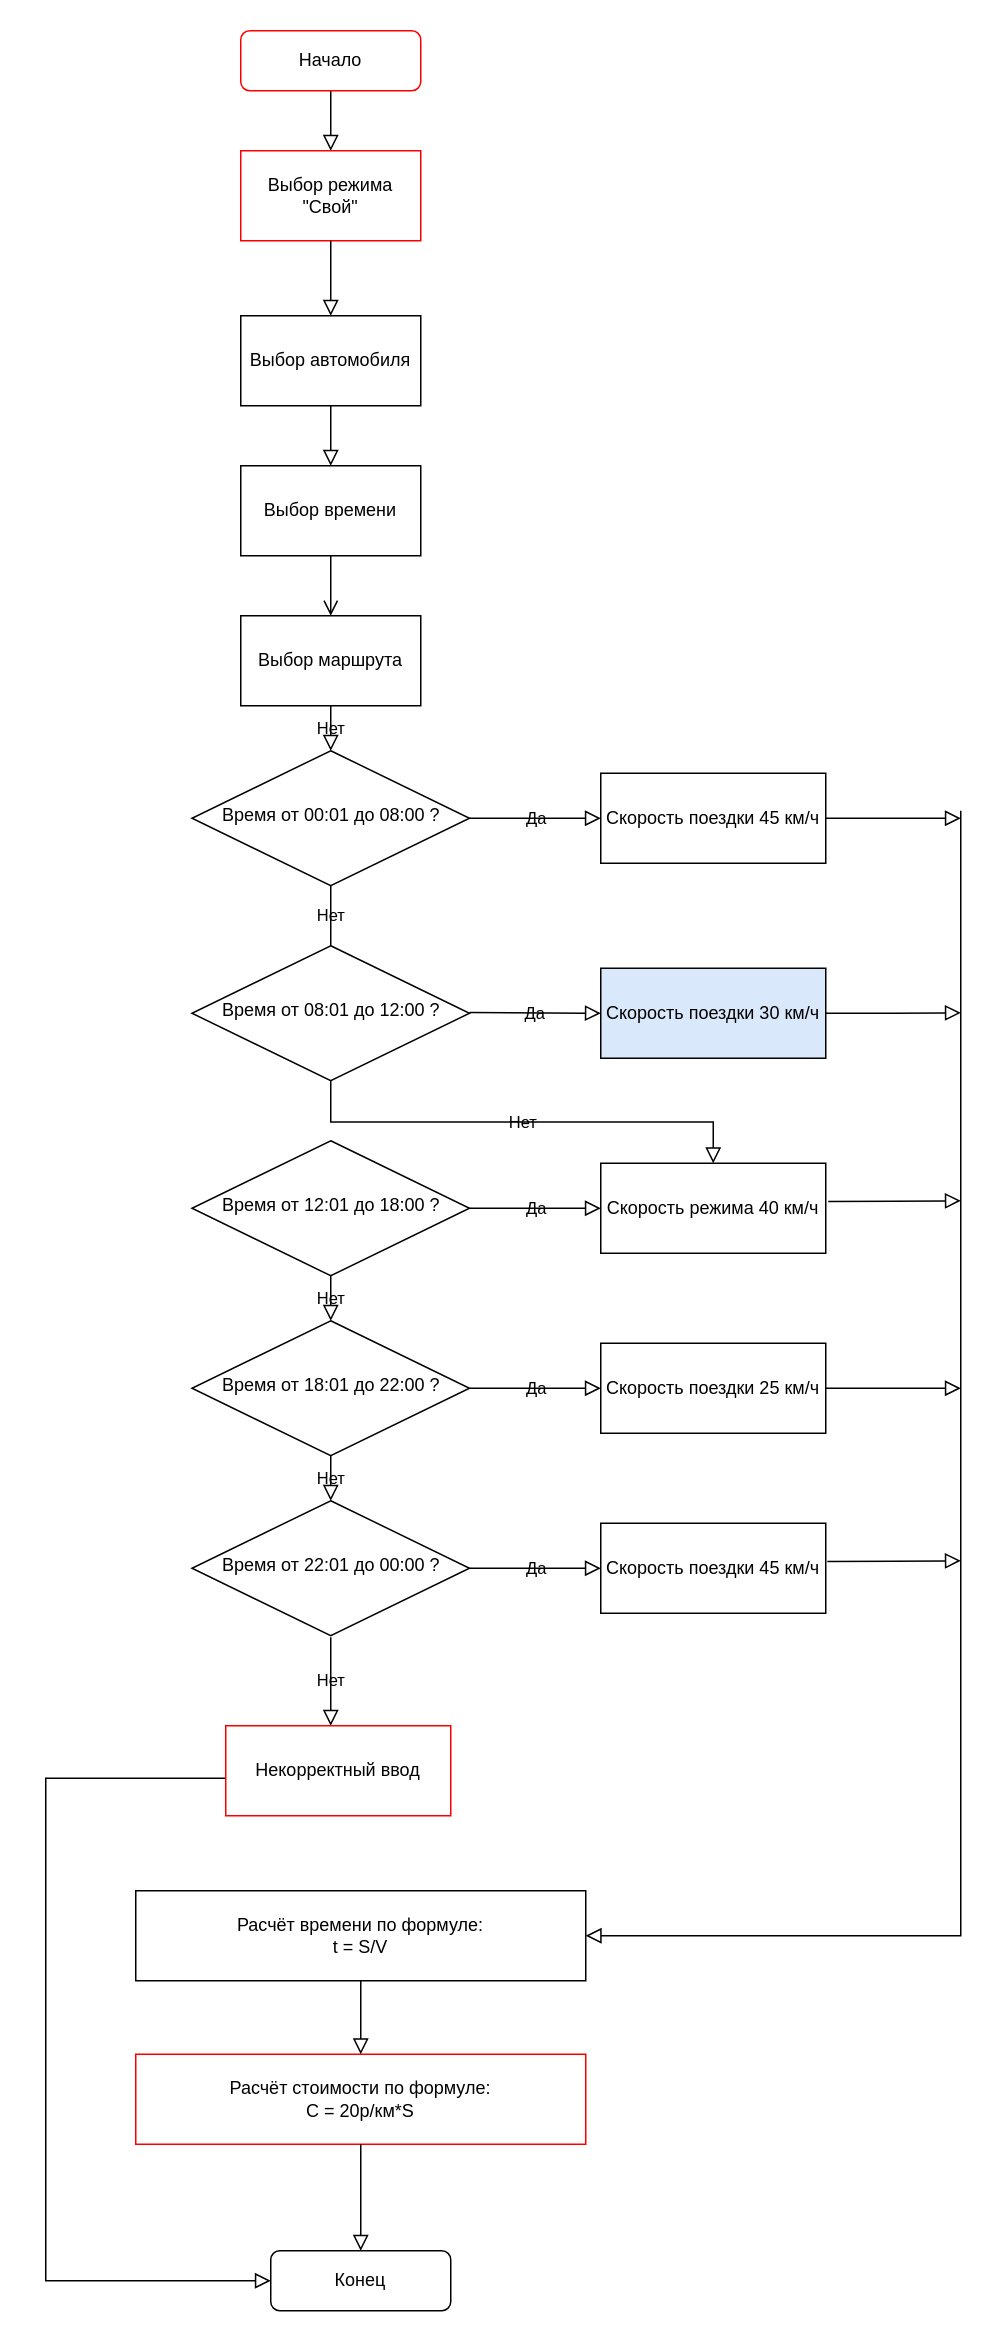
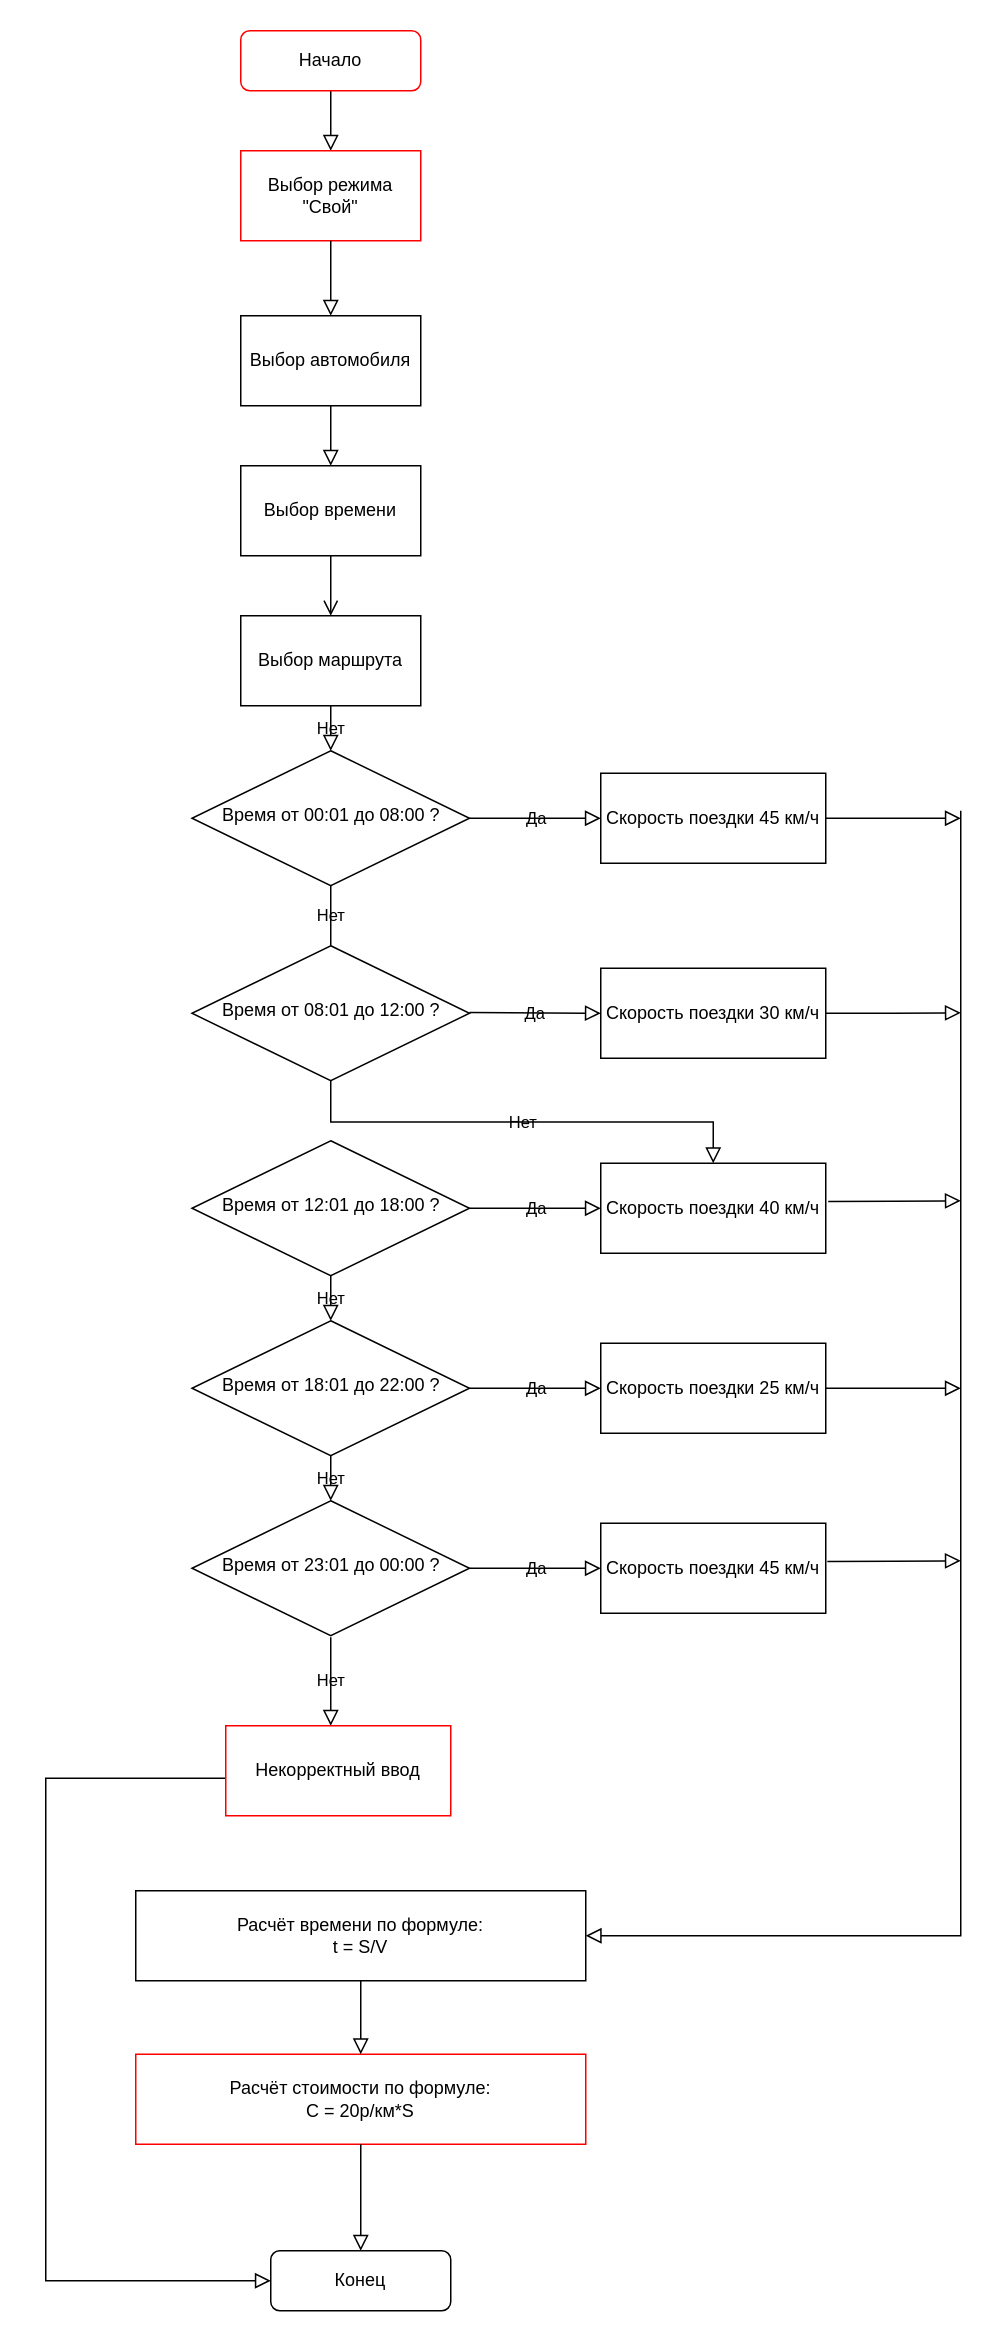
- <mxCell id="29" value="Скорость поездки 30 км/ч" style="rounded=0;whiteSpace=wrap;html=1;fillColor=#dae8fc;" parent="1" vertex="1"><mxGeometry x="390" y="645" width="150" height="60" as="geometry" /></mxCell>
+ <mxCell id="29" value="Скорость поездки 30 км/ч" style="rounded=0;whiteSpace=wrap;html=1;" parent="1" vertex="1"><mxGeometry x="390" y="645" width="150" height="60" as="geometry" /></mxCell>
- <mxCell id="28" value="Скорость режима 40 км/ч" style="rounded=0;whiteSpace=wrap;html=1;" parent="1" vertex="1"><mxGeometry x="390" y="775" width="150" height="60" as="geometry" /></mxCell>
+ <mxCell id="28" value="Скорость поездки 40 км/ч" style="rounded=0;whiteSpace=wrap;html=1;" parent="1" vertex="1"><mxGeometry x="390" y="775" width="150" height="60" as="geometry" /></mxCell>
- <mxCell id="10" value="&lt;div style=&quot;&quot;&gt;&lt;span style=&quot;background-color: initial;&quot;&gt;Время от 22:01 до 00:00 ?&lt;/span&gt;&lt;/div&gt;" style="rhombus;whiteSpace=wrap;html=1;shadow=0;fontFamily=Helvetica;fontSize=12;align=center;strokeWidth=1;spacing=6;spacingTop=-4;" parent="1" vertex="1"><mxGeometry x="117.5" y="1000" width="185" height="90" as="geometry" /></mxCell>
+ <mxCell id="10" value="&lt;div style=&quot;&quot;&gt;&lt;span style=&quot;background-color: initial;&quot;&gt;Время от 23:01 до 00:00 ?&lt;/span&gt;&lt;/div&gt;" style="rhombus;whiteSpace=wrap;html=1;shadow=0;fontFamily=Helvetica;fontSize=12;align=center;strokeWidth=1;spacing=6;spacingTop=-4;" parent="1" vertex="1"><mxGeometry x="117.5" y="1000" width="185" height="90" as="geometry" /></mxCell>
